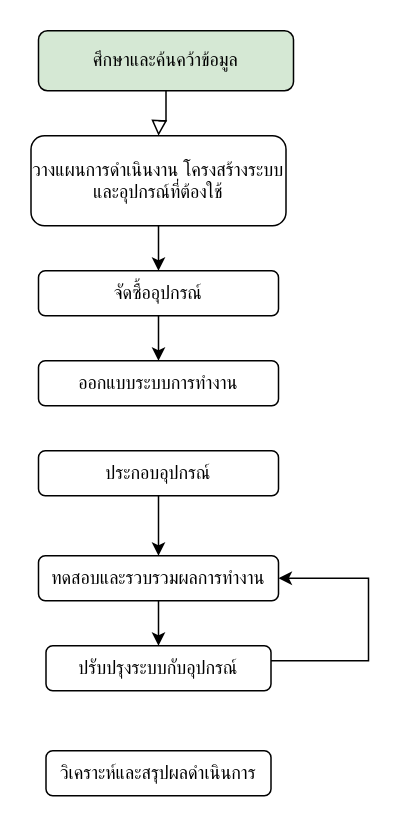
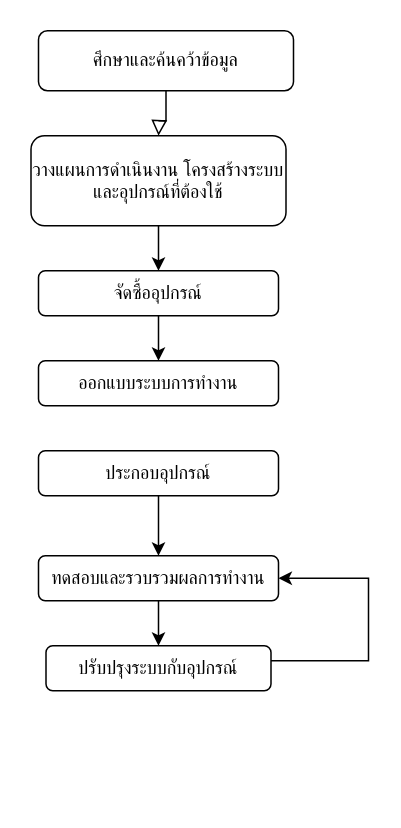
- <mxCell id="3" value="ศึกษาและค้นคว้าข้อมูล" style="rounded=1;whiteSpace=wrap;html=1;fontSize=12;glass=0;strokeWidth=1;shadow=0;fillColor=#d5e8d4;" parent="1" vertex="1"><mxGeometry x="25" y="20" width="170" height="40" as="geometry" /></mxCell>
+ <mxCell id="3" value="ศึกษาและค้นคว้าข้อมูล" style="rounded=1;whiteSpace=wrap;html=1;fontSize=12;glass=0;strokeWidth=1;shadow=0;" parent="1" vertex="1"><mxGeometry x="25" y="20" width="170" height="40" as="geometry" /></mxCell>
- <mxCell id="15" value="วิเคราะห์และสรุปผลดำเนินการ" style="rounded=1;whiteSpace=wrap;html=1;" vertex="1" parent="1"><mxGeometry x="30" y="500" width="150" height="30" as="geometry" /></mxCell>
